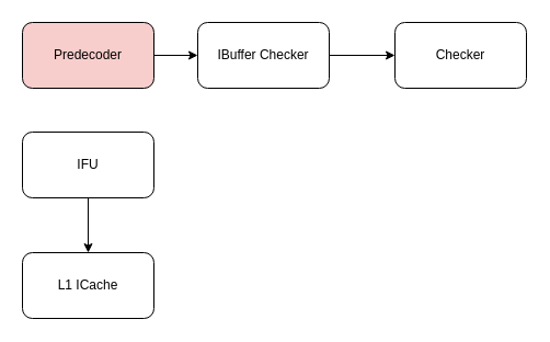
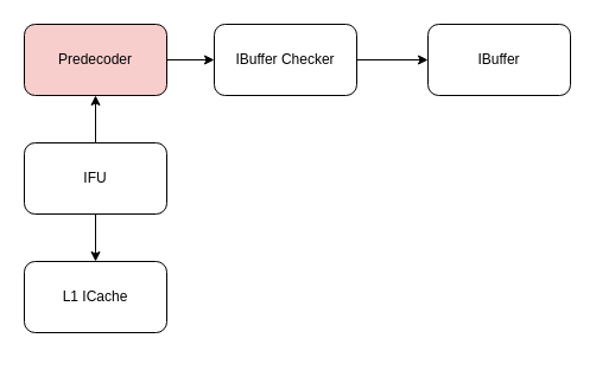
- <mxCell id="10" value="Checker" style="rounded=1;whiteSpace=wrap;html=1;" vertex="1" parent="1"><mxGeometry x="360" y="20" width="120" height="60" as="geometry" /></mxCell>
+ <mxCell id="10" value="IBuffer" style="rounded=1;whiteSpace=wrap;html=1;" vertex="1" parent="1"><mxGeometry x="360" y="20" width="120" height="60" as="geometry" /></mxCell>
+ <mxCell id="2" style="edgeStyle=orthogonalEdgeStyle;rounded=0;orthogonalLoop=1;jettySize=auto;html=1;" edge="1" parent="1" source="4" target="9"><mxGeometry relative="1" as="geometry" /></mxCell>
- <mxCell id="5" value="L1 ICache" style="rounded=1;whiteSpace=wrap;html=1;" parent="1" vertex="1"><mxGeometry x="20" y="230" width="120" height="60" as="geometry" /></mxCell>
+ <mxCell id="5" value="L1 ICache" style="rounded=1;whiteSpace=wrap;html=1;" parent="1" vertex="1"><mxGeometry x="20" y="220" width="120" height="60" as="geometry" /></mxCell>
